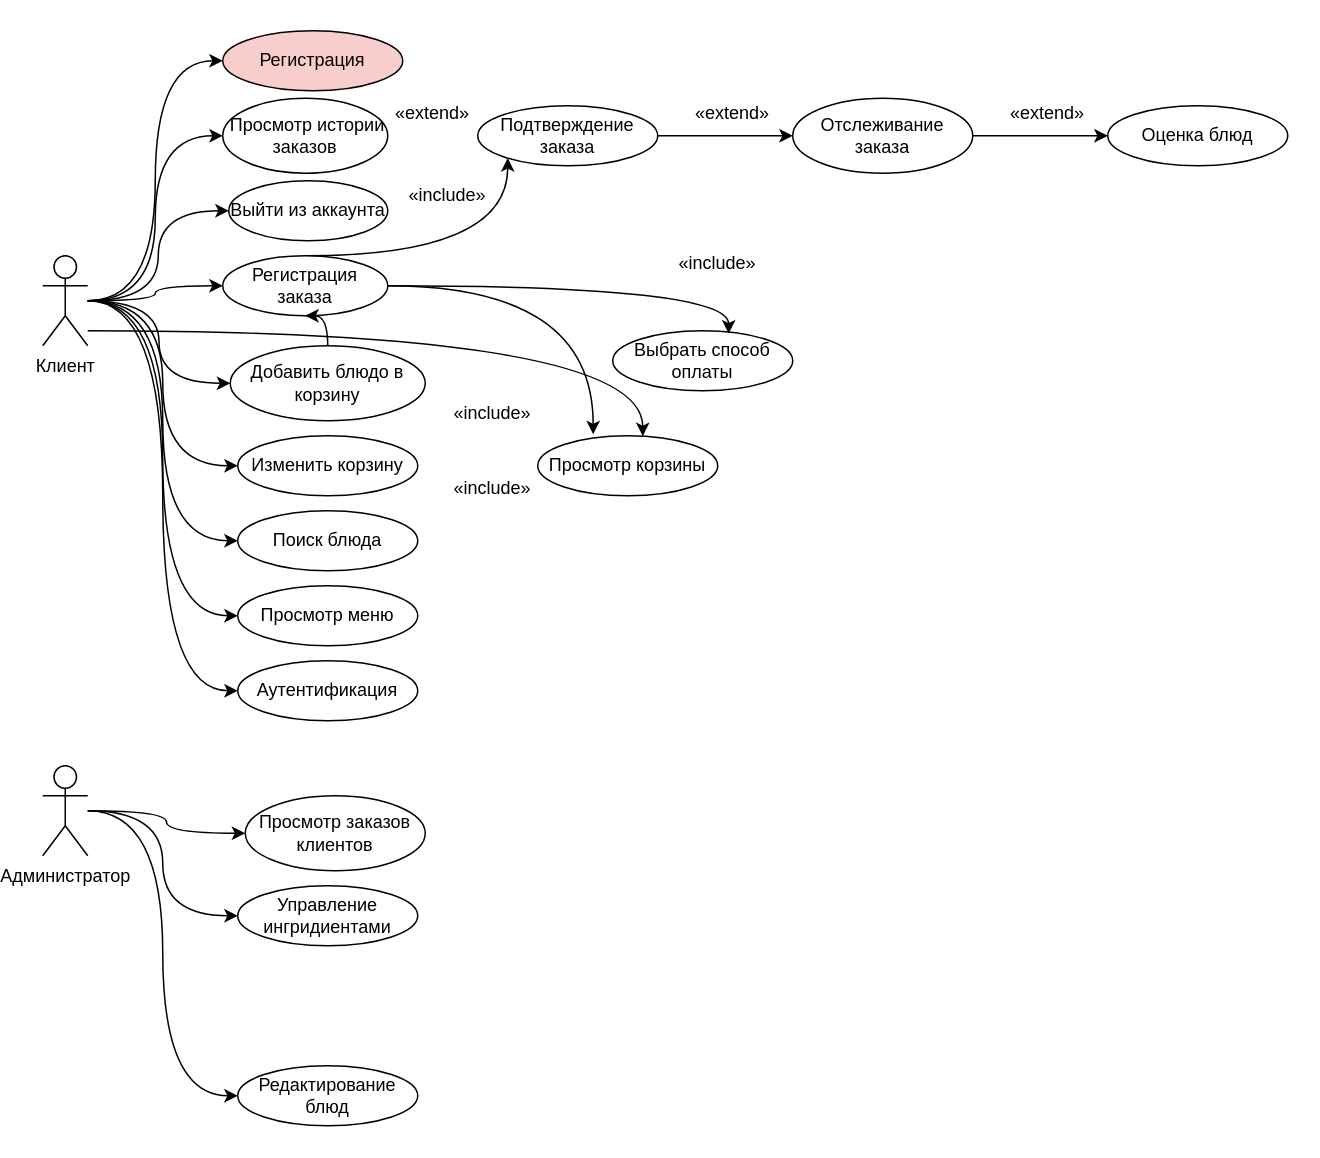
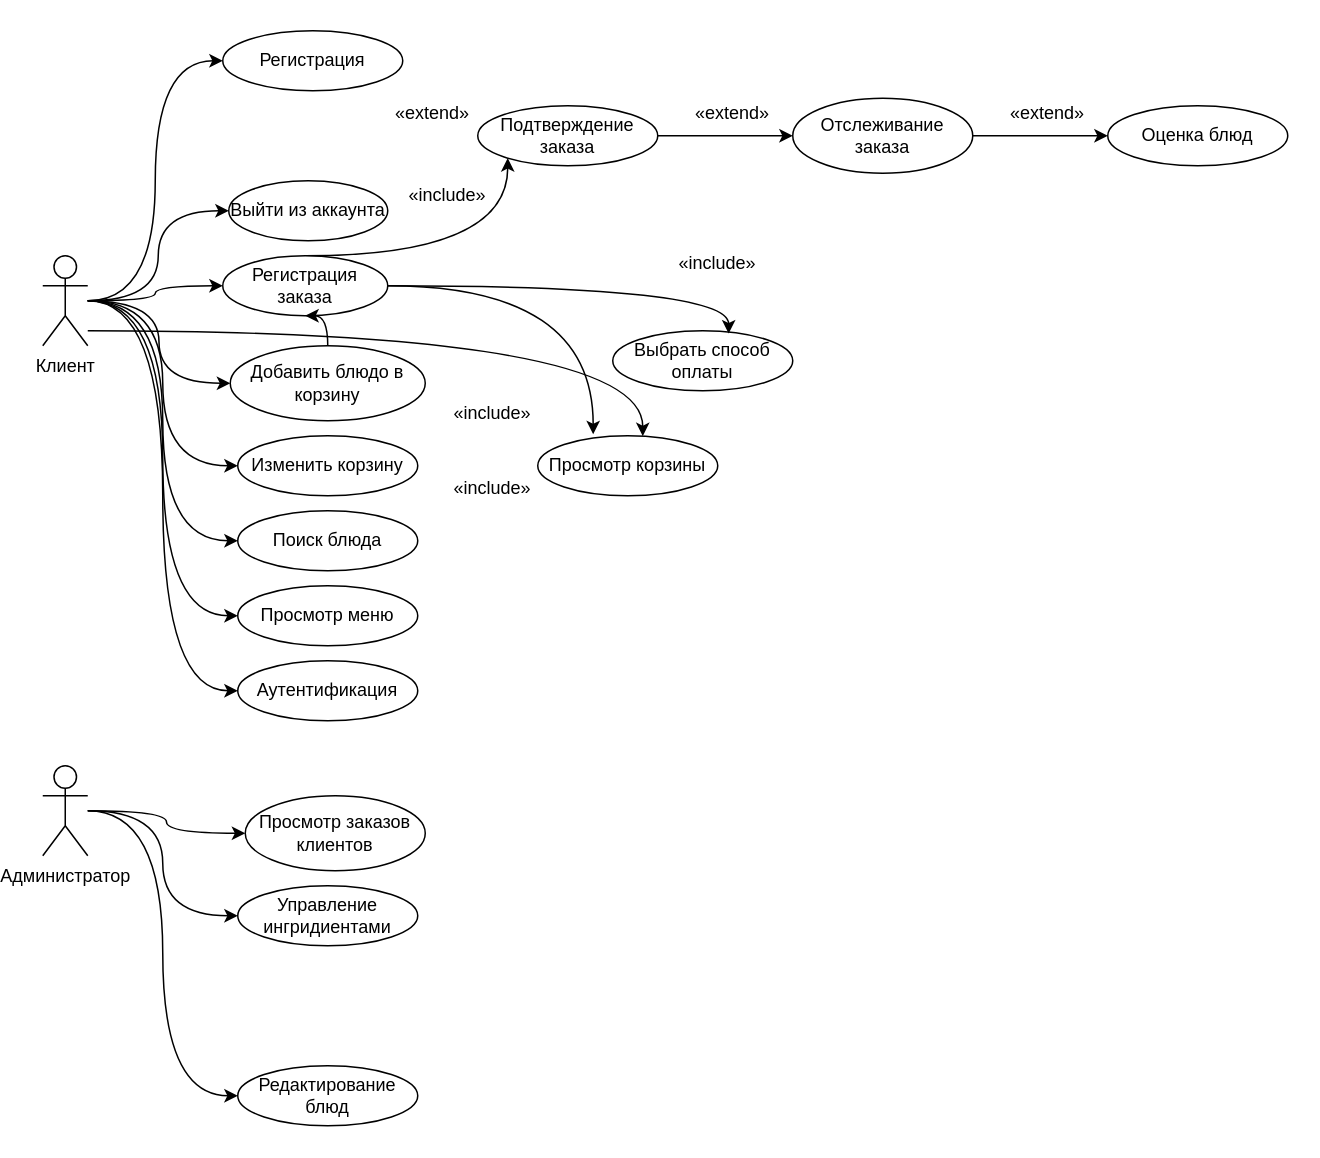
- <mxCell id="20" value="Регистрация" style="ellipse;whiteSpace=wrap;html=1;fillColor=#f8cecc;" vertex="1" parent="1"><mxGeometry x="140" y="20" width="120" height="40" as="geometry" /></mxCell>
+ <mxCell id="20" value="Регистрация" style="ellipse;whiteSpace=wrap;html=1;" vertex="1" parent="1"><mxGeometry x="140" y="20" width="120" height="40" as="geometry" /></mxCell>
- <mxCell id="26" value="&amp;nbsp;Просмотр истории заказов" style="ellipse;whiteSpace=wrap;html=1;" vertex="1" parent="1"><mxGeometry x="140" y="65" width="110" height="50" as="geometry" /></mxCell>
- <mxCell id="3" style="edgeStyle=orthogonalEdgeStyle;rounded=0;orthogonalLoop=1;jettySize=auto;html=1;entryX=0;entryY=0.5;entryDx=0;entryDy=0;curved=1;" edge="1" parent="1" source="12" target="26"><mxGeometry relative="1" as="geometry" /></mxCell>
